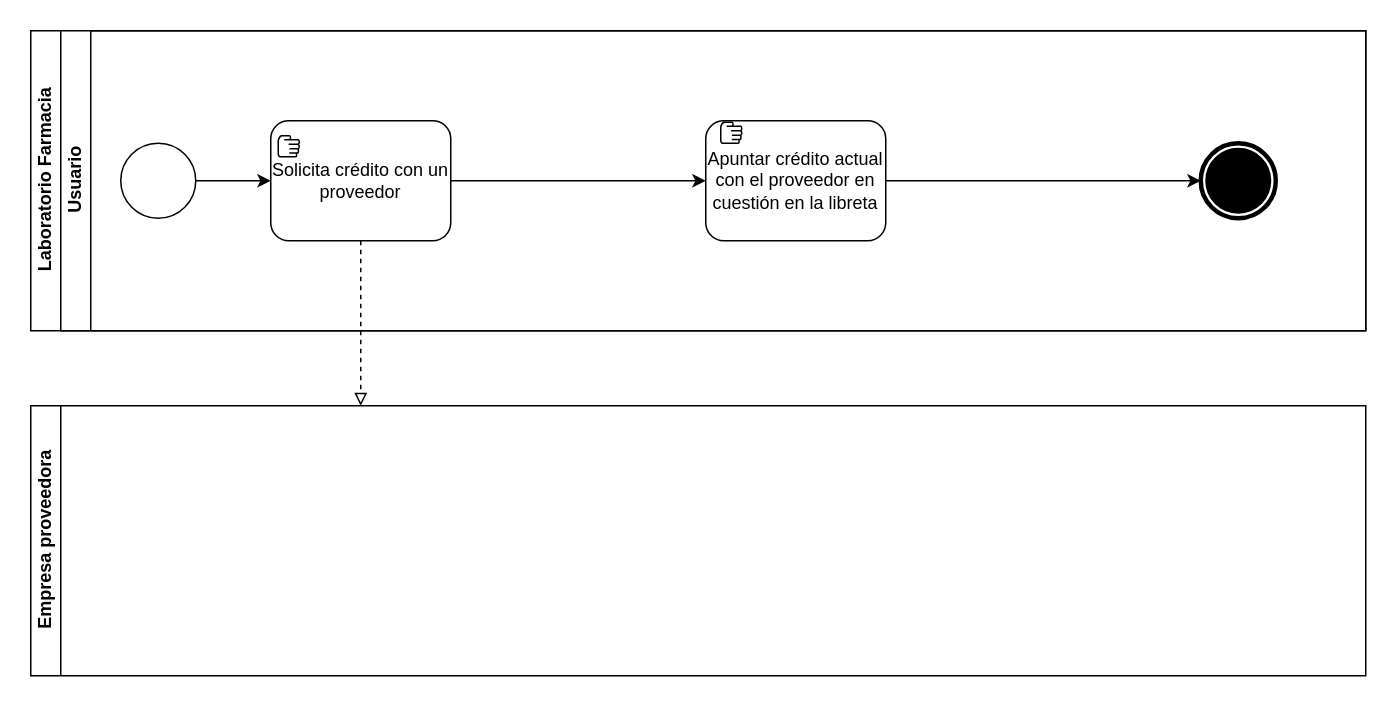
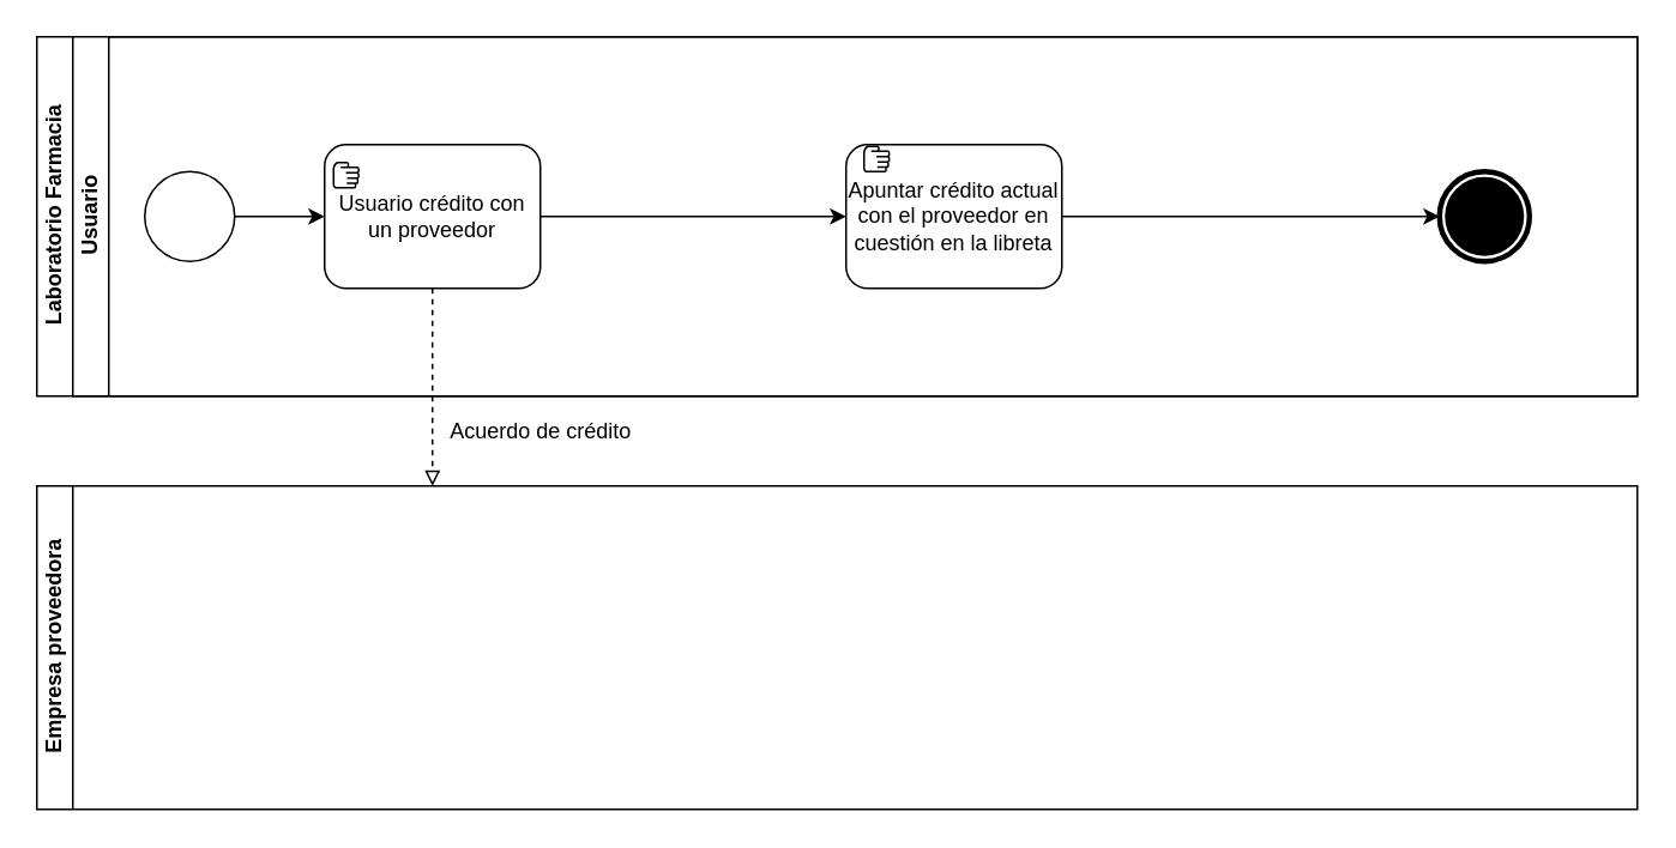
- <mxCell id="7" value="Solicita crédito con un proveedor" style="shape=ext;rounded=1;html=1;whiteSpace=wrap;" vertex="1" parent="3"><mxGeometry x="140" y="60" width="120" height="80" as="geometry" /></mxCell>
+ <mxCell id="7" value="Usuario crédito con un proveedor" style="shape=ext;rounded=1;html=1;whiteSpace=wrap;" vertex="1" parent="3"><mxGeometry x="140" y="60" width="120" height="80" as="geometry" /></mxCell>
+ <mxCell id="15" value="Acuerdo de crédito" style="text;html=1;align=center;verticalAlign=middle;resizable=0;points=[];autosize=1;" vertex="1" parent="1"><mxGeometry x="240" y="230" width="120" height="20" as="geometry" /></mxCell>
